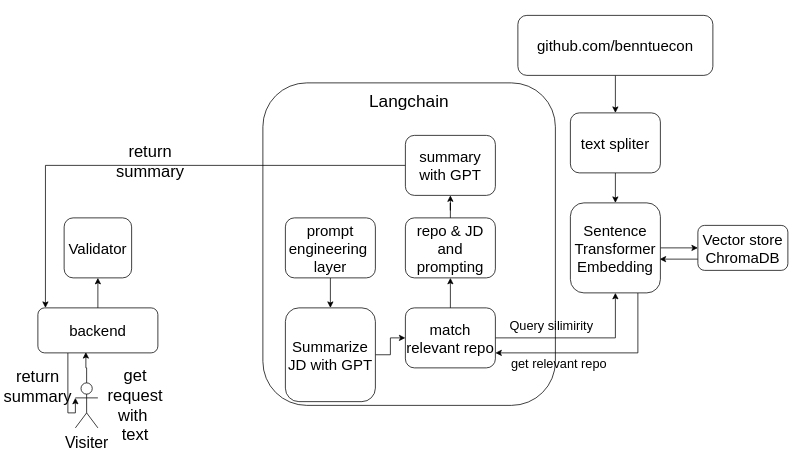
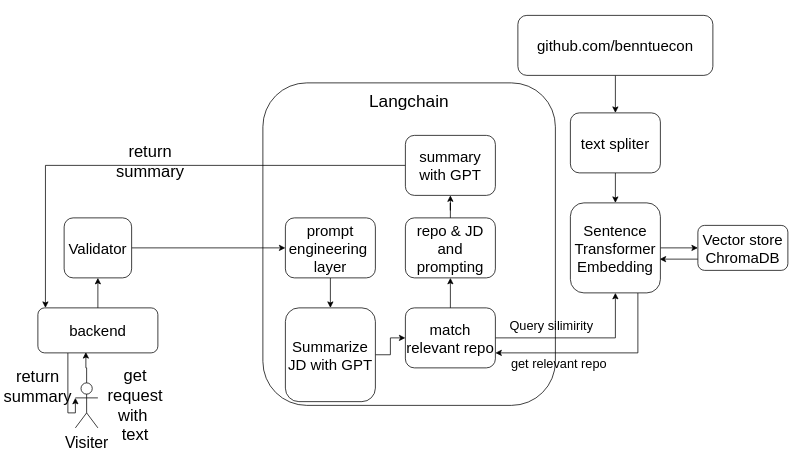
+ <mxCell id="12" style="edgeStyle=orthogonalEdgeStyle;rounded=0;orthogonalLoop=1;jettySize=auto;html=1;entryX=0;entryY=0.5;entryDx=0;entryDy=0;exitX=1;exitY=0.5;exitDx=0;exitDy=0;" edge="1" parent="1" source="25" target="16"><mxGeometry relative="1" as="geometry"><mxPoint x="370" y="330" as="targetPoint" /><mxPoint x="320" y="330" as="sourcePoint" /></mxGeometry></mxCell>
